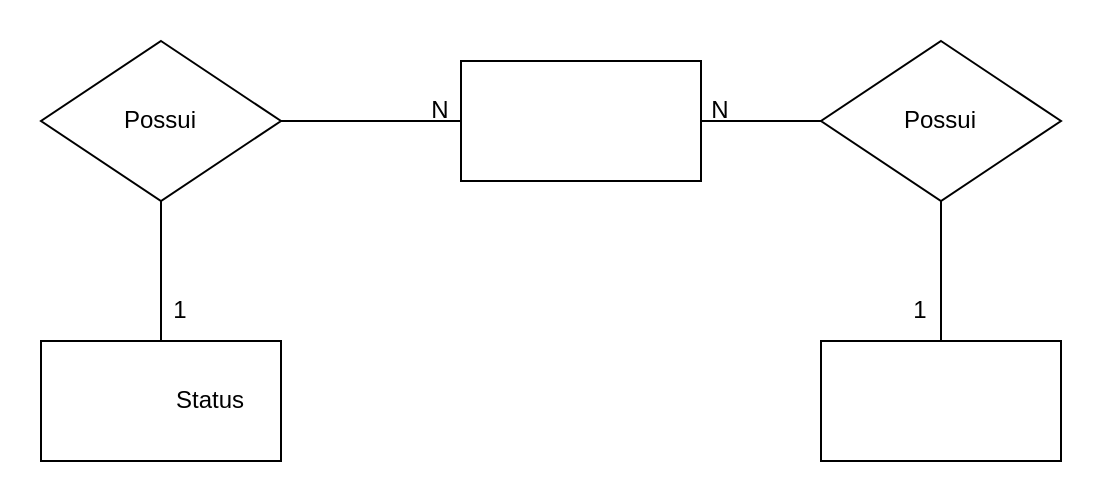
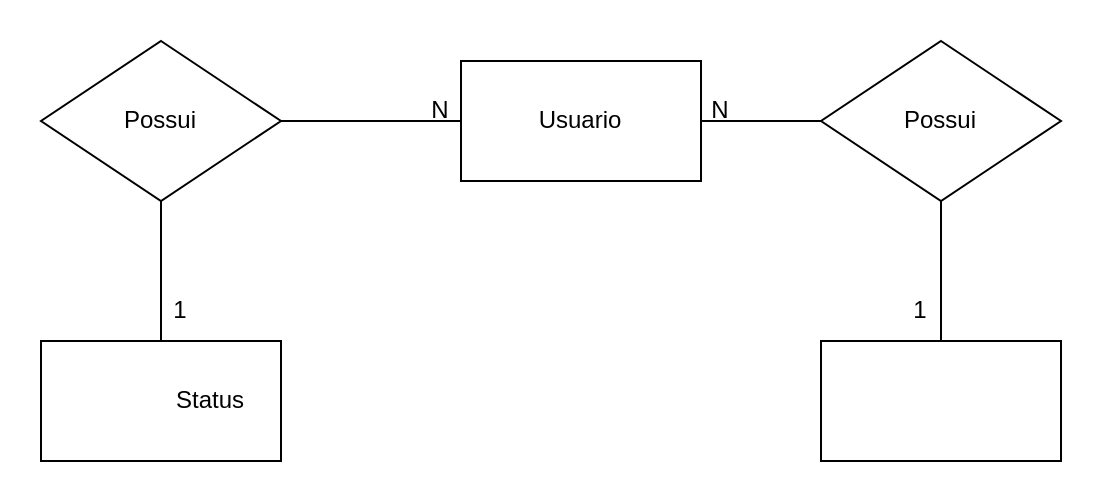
+ <mxCell id="5" value="Usuario" style="text;html=1;strokeColor=none;fillColor=none;align=center;verticalAlign=middle;whiteSpace=wrap;rounded=0;" vertex="1" parent="1"><mxGeometry x="260" y="45" width="60" height="30" as="geometry" /></mxCell>
